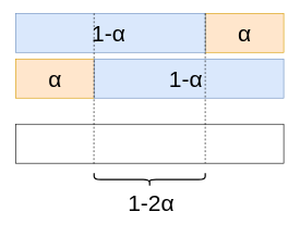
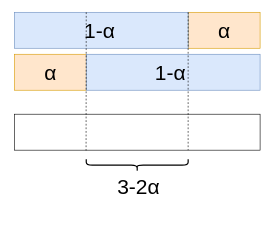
- <mxCell id="14" value="1-2α" style="text;html=1;strokeColor=none;fillColor=none;align=center;verticalAlign=middle;whiteSpace=wrap;rounded=0;fontSize=35;" vertex="1" parent="1"><mxGeometry x="168" y="290" width="125" height="40" as="geometry" /></mxCell>
+ <mxCell id="14" value="3-2α" style="text;html=1;strokeColor=none;fillColor=none;align=center;verticalAlign=middle;whiteSpace=wrap;rounded=0;fontSize=35;" vertex="1" parent="1"><mxGeometry x="168" y="290" width="125" height="40" as="geometry" /></mxCell>
